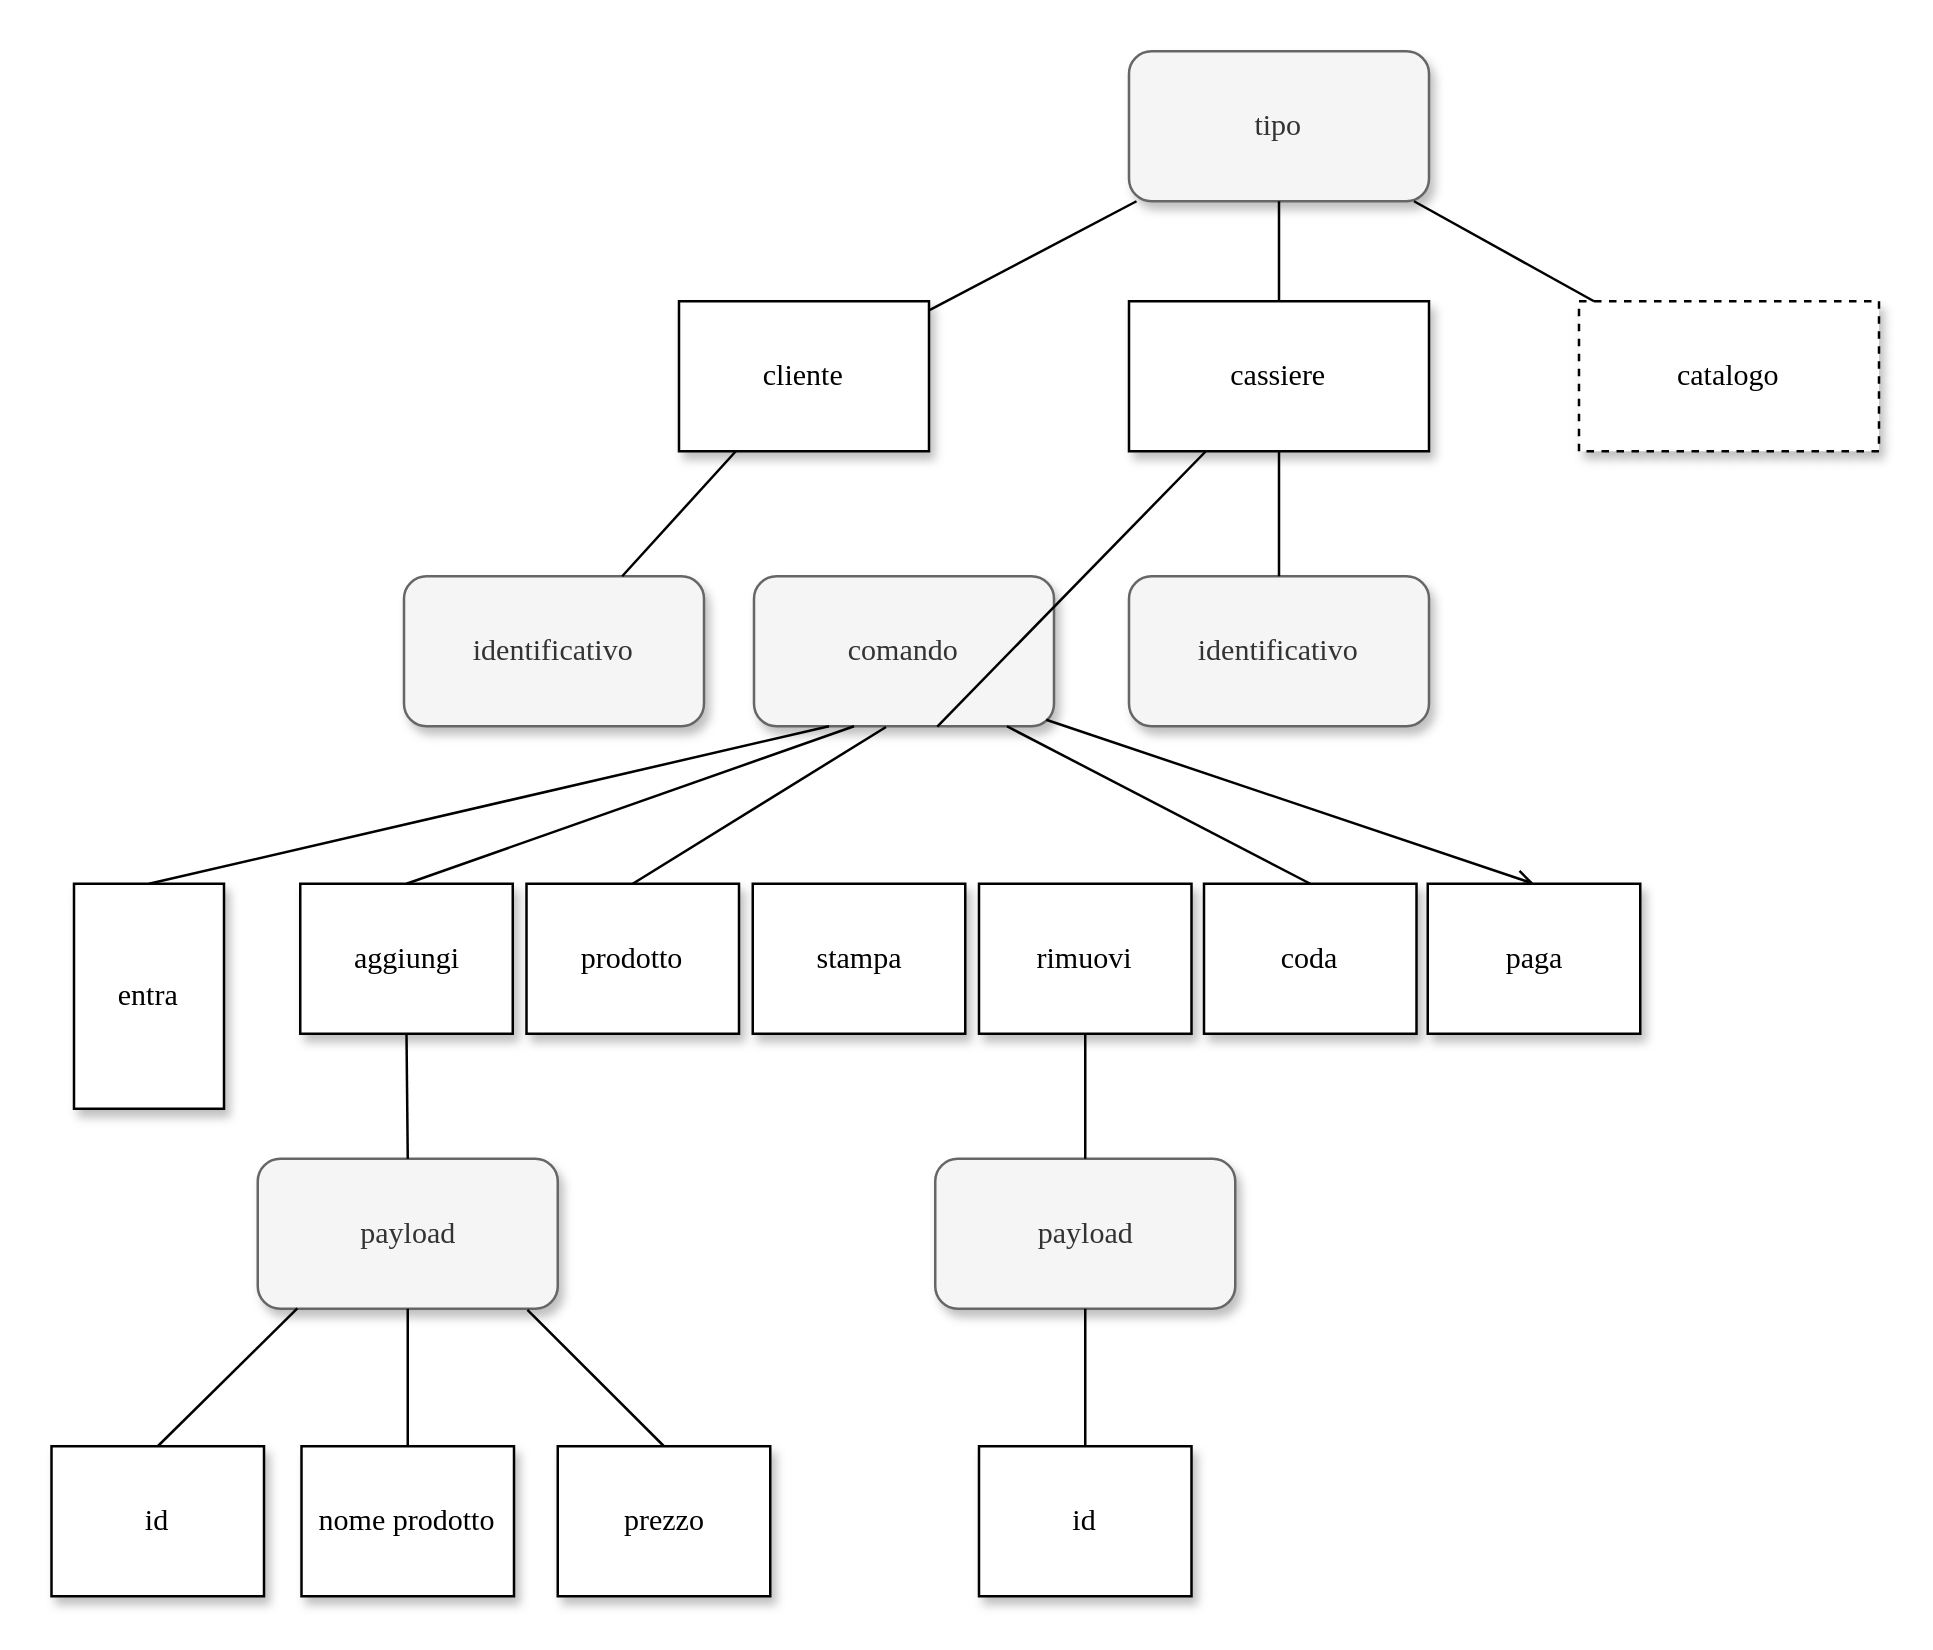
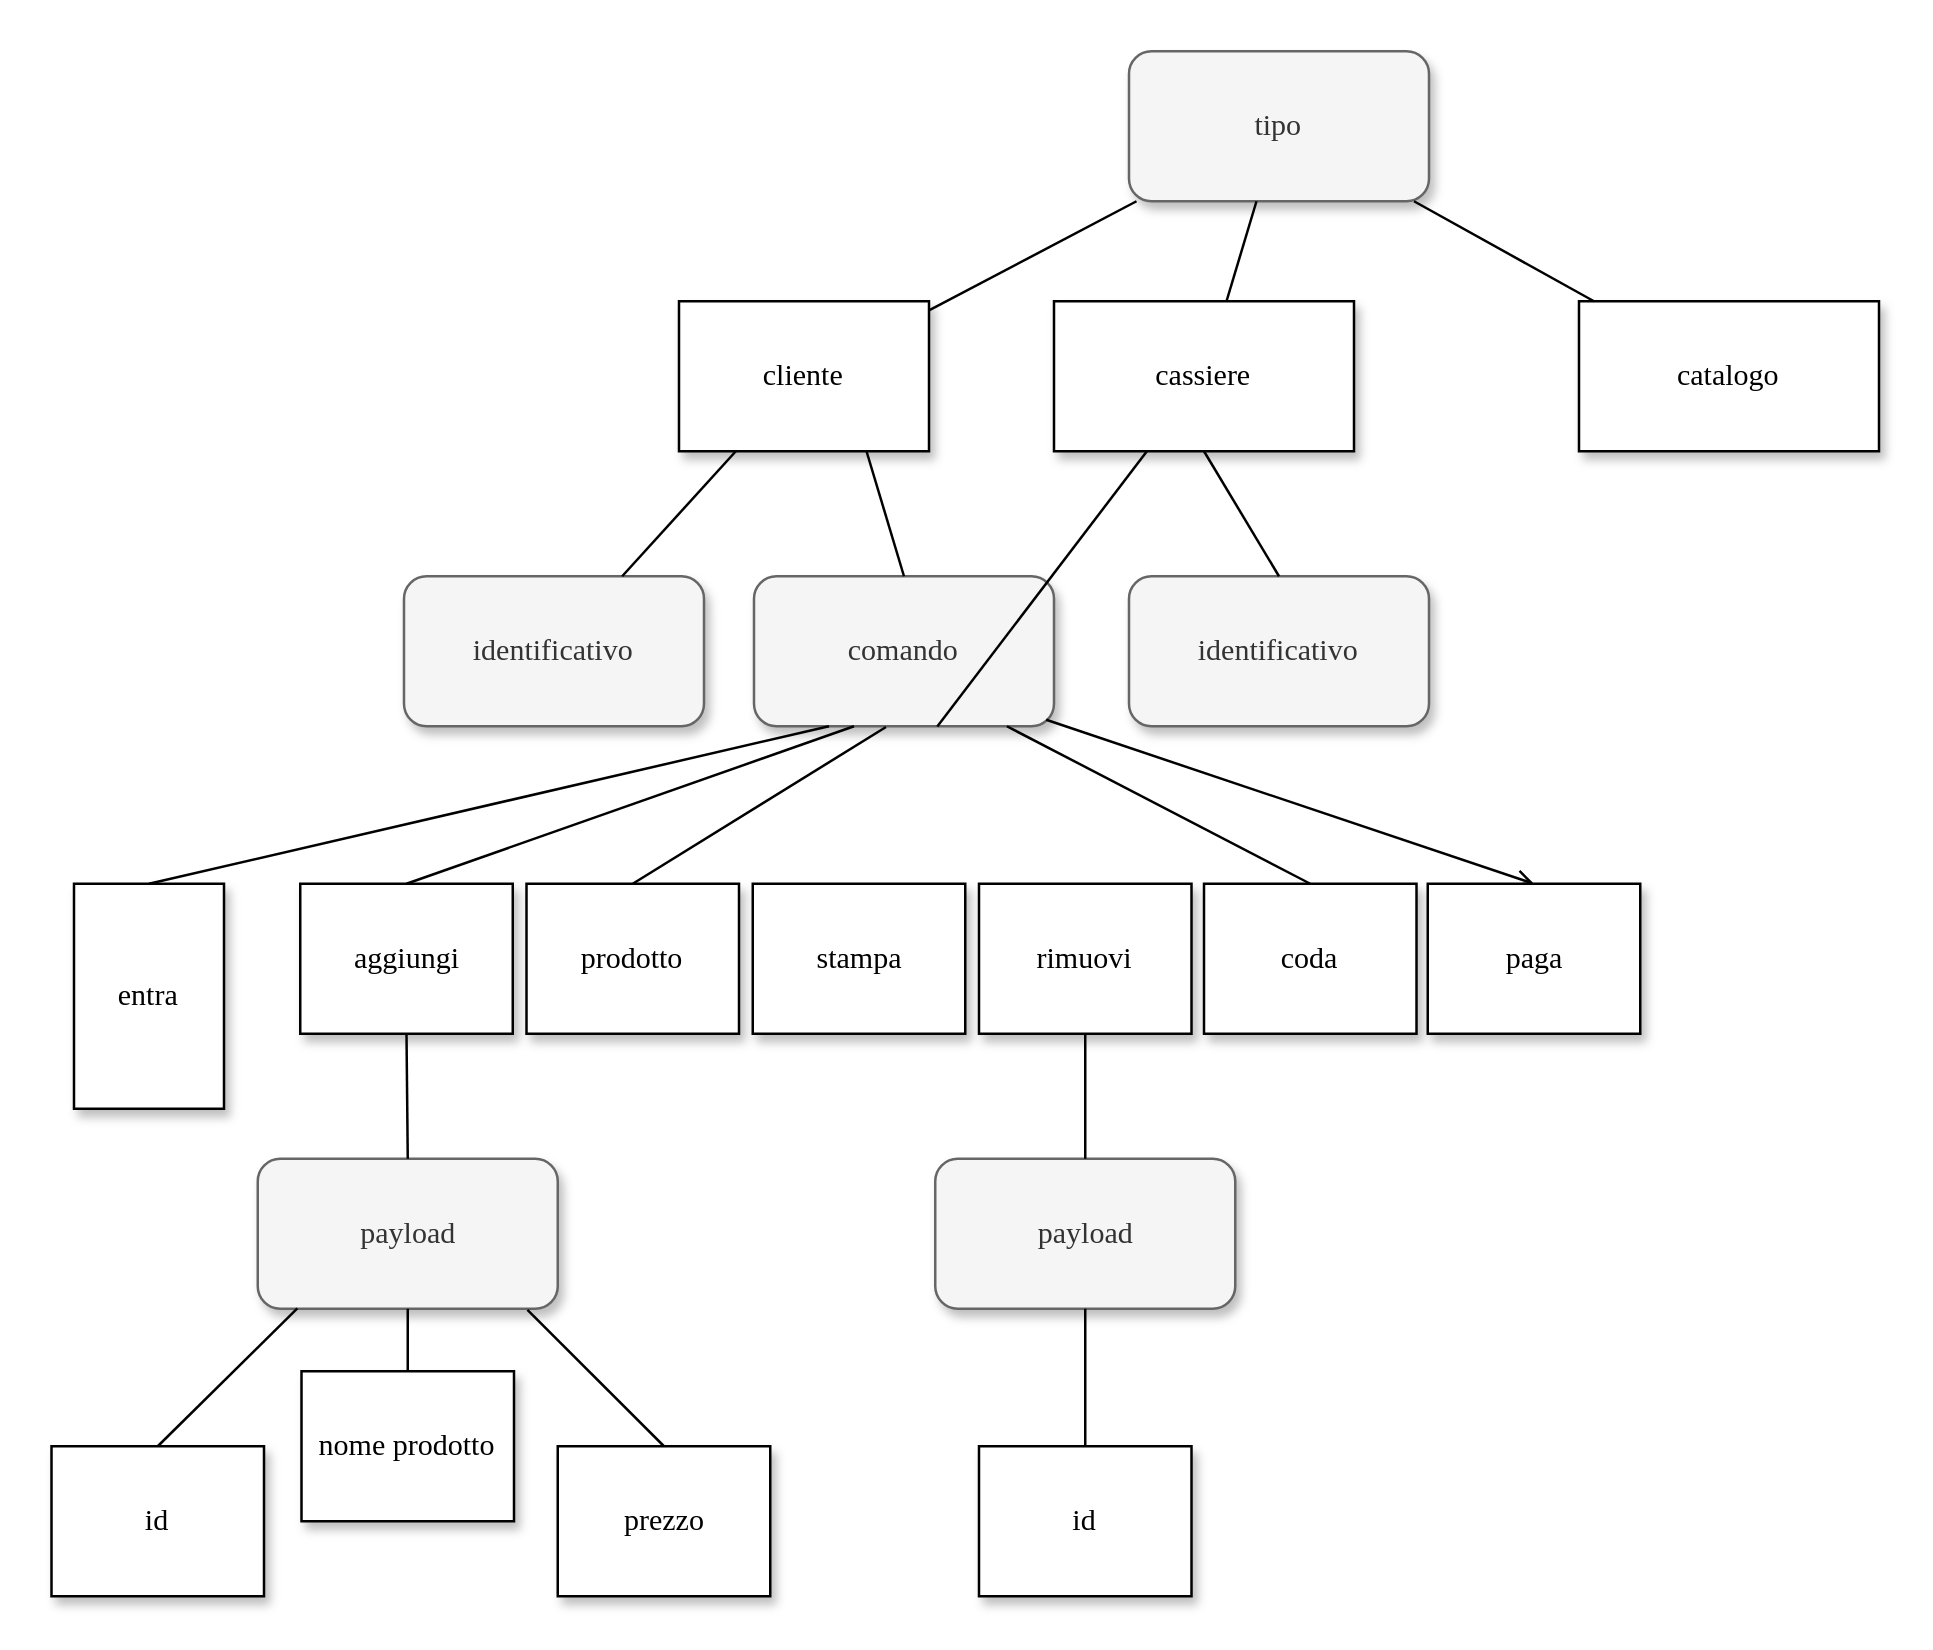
- <mxCell id="4" value="&lt;span&gt;cassiere&lt;/span&gt;" style="whiteSpace=wrap;html=1;rounded=0;shadow=1;labelBackgroundColor=none;strokeWidth=1;fontFamily=Verdana;fontSize=12;align=center;" parent="1" vertex="1"><mxGeometry x="451" y="120" width="120" height="60" as="geometry" /></mxCell>
+ <mxCell id="4" value="&lt;span&gt;cassiere&lt;/span&gt;" style="whiteSpace=wrap;html=1;rounded=0;shadow=1;labelBackgroundColor=none;strokeWidth=1;fontFamily=Verdana;fontSize=12;align=center;" parent="1" vertex="1"><mxGeometry x="421" y="120" width="120" height="60" as="geometry" /></mxCell>
- <mxCell id="9" value="&lt;span&gt;catalogo&lt;/span&gt;" style="whiteSpace=wrap;html=1;rounded=0;shadow=1;labelBackgroundColor=none;strokeWidth=1;fontFamily=Verdana;fontSize=12;align=center;dashed=1;" parent="1" vertex="1"><mxGeometry x="631" y="120" width="120" height="60" as="geometry" /></mxCell>
+ <mxCell id="9" value="&lt;span&gt;catalogo&lt;/span&gt;" style="whiteSpace=wrap;html=1;rounded=0;shadow=1;labelBackgroundColor=none;strokeWidth=1;fontFamily=Verdana;fontSize=12;align=center;" parent="1" vertex="1"><mxGeometry x="631" y="120" width="120" height="60" as="geometry" /></mxCell>
+ <mxCell id="12" value="" style="rounded=0;html=1;labelBackgroundColor=none;startArrow=none;startFill=0;startSize=5;endArrow=none;endFill=0;endSize=5;jettySize=auto;orthogonalLoop=1;strokeWidth=1;fontFamily=Verdana;fontSize=12;exitX=0.75;exitY=1;exitDx=0;exitDy=0;entryX=0.5;entryY=0;entryDx=0;entryDy=0;" parent="1" source="3" target="11" edge="1"><mxGeometry x="-0.2" y="-14" relative="1" as="geometry"><mxPoint as="offset" /><mxPoint x="311" y="190" as="sourcePoint" /><mxPoint x="261" y="240" as="targetPoint" /></mxGeometry></mxCell>
- <mxCell id="26" value="&lt;span&gt;nome prodotto&lt;/span&gt;" style="whiteSpace=wrap;html=1;rounded=0;shadow=1;labelBackgroundColor=none;strokeWidth=1;fontFamily=Verdana;fontSize=12;align=center;" parent="1" vertex="1"><mxGeometry x="120" y="578" width="85" height="60" as="geometry" /></mxCell>
+ <mxCell id="26" value="&lt;span&gt;nome prodotto&lt;/span&gt;" style="whiteSpace=wrap;html=1;rounded=0;shadow=1;labelBackgroundColor=none;strokeWidth=1;fontFamily=Verdana;fontSize=12;align=center;" parent="1" vertex="1"><mxGeometry x="120" y="548" width="85" height="60" as="geometry" /></mxCell>
